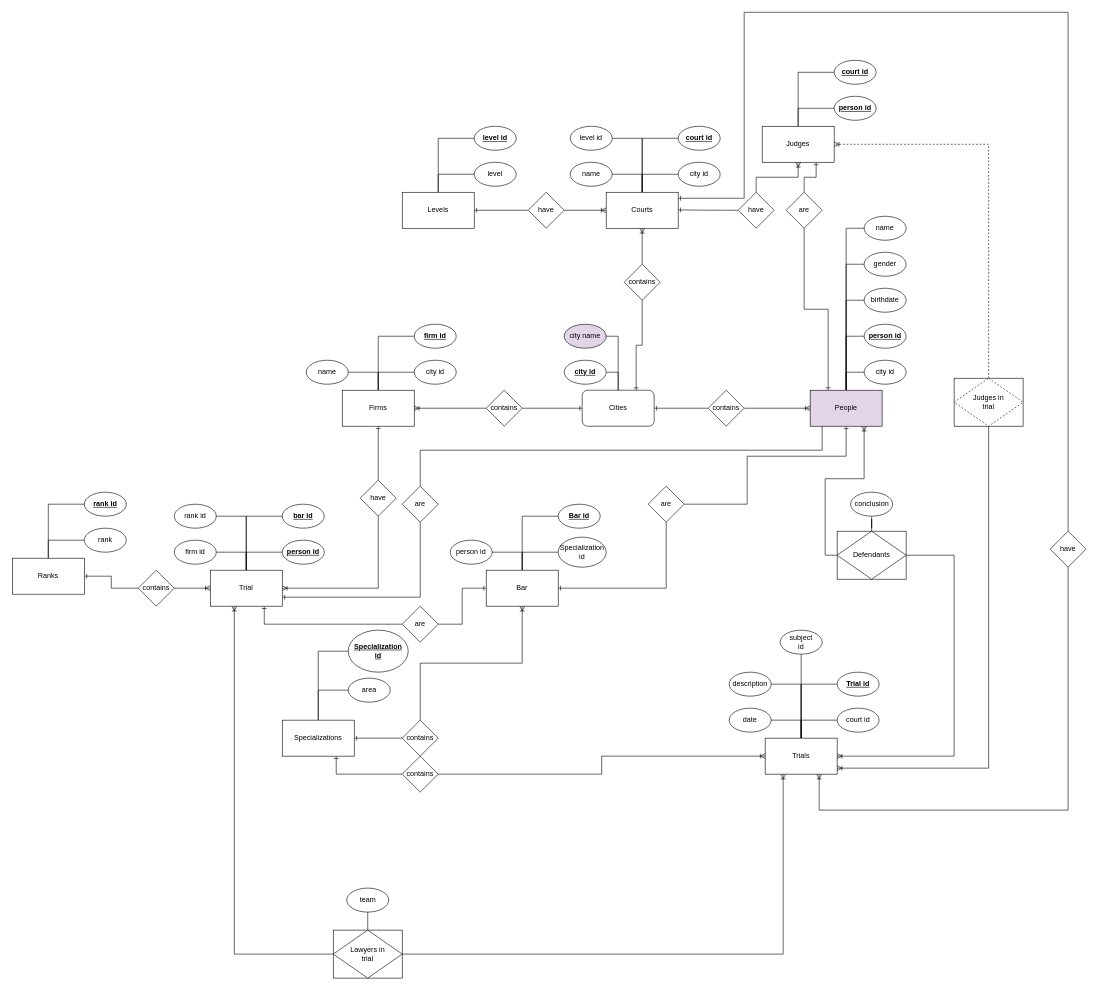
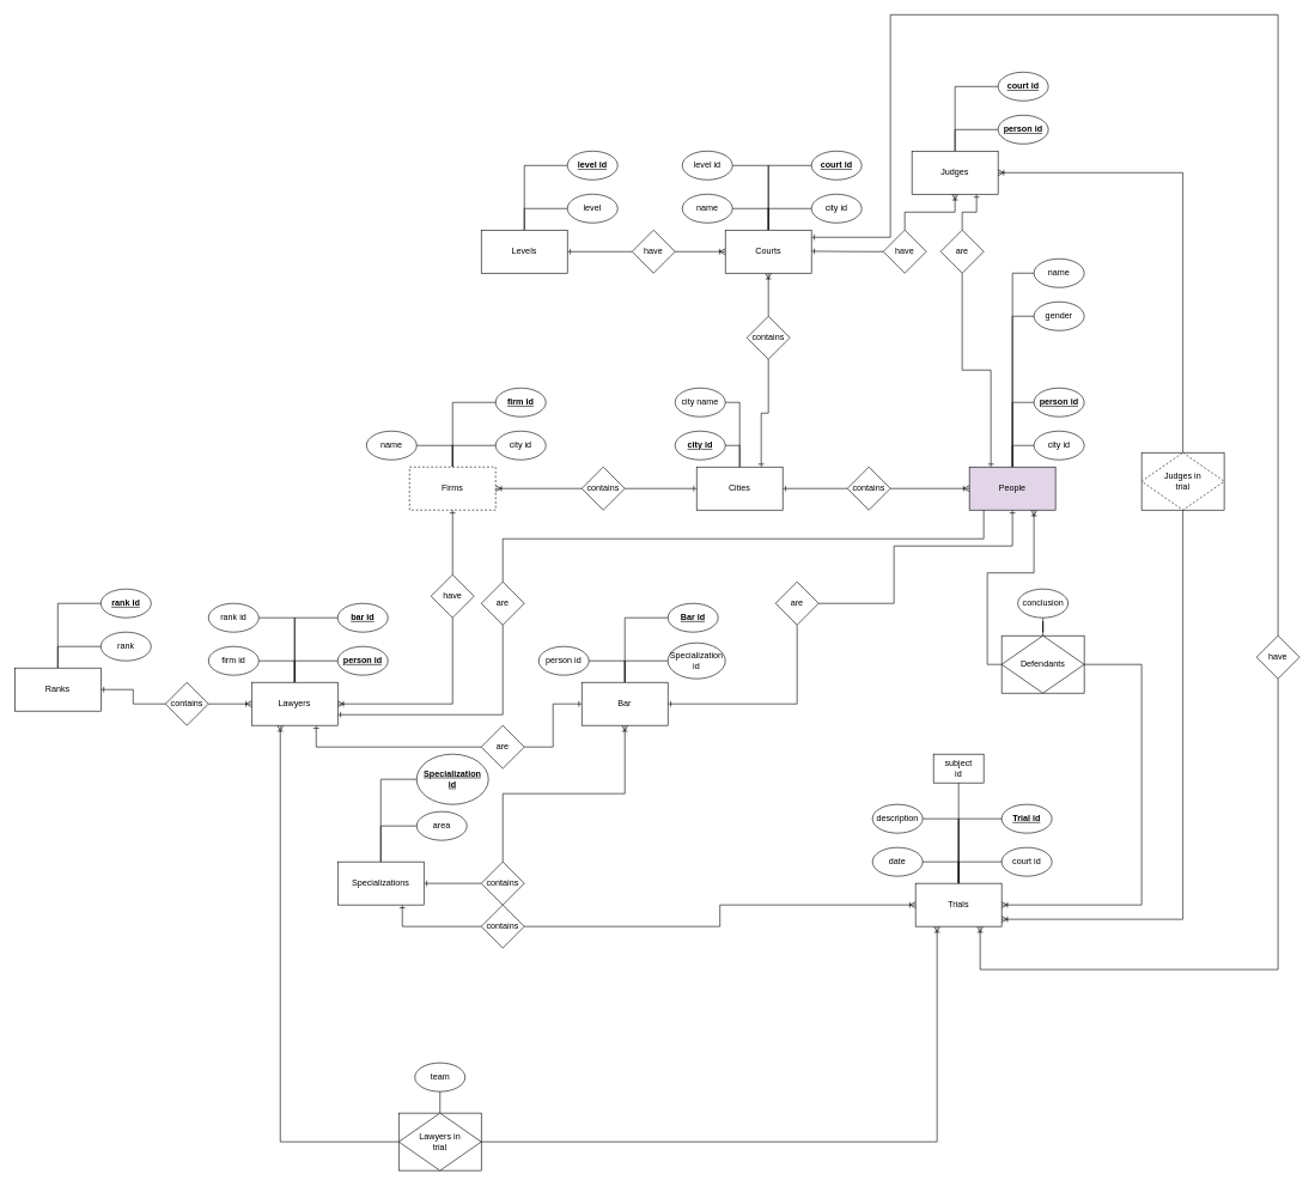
- <mxCell id="129" style="edgeStyle=orthogonalEdgeStyle;rounded=0;orthogonalLoop=1;jettySize=auto;html=1;entryX=1;entryY=0.5;entryDx=0;entryDy=0;startArrow=none;startFill=0;endArrow=ERoneToMany;endFill=0;dashed=1;" edge="1" parent="1" source="130" target="58"><mxGeometry relative="1" as="geometry"><Array as="points"><mxPoint x="1648" y="240" /></Array></mxGeometry></mxCell>
+ <mxCell id="129" style="edgeStyle=orthogonalEdgeStyle;rounded=0;orthogonalLoop=1;jettySize=auto;html=1;entryX=1;entryY=0.5;entryDx=0;entryDy=0;startArrow=none;startFill=0;endArrow=ERoneToMany;endFill=0;" edge="1" parent="1" source="130" target="58"><mxGeometry relative="1" as="geometry"><Array as="points"><mxPoint x="1648" y="240" /></Array></mxGeometry></mxCell>
- <mxCell id="3" style="edgeStyle=orthogonalEdgeStyle;rounded=0;orthogonalLoop=1;jettySize=auto;html=1;entryX=0;entryY=0.5;entryDx=0;entryDy=0;endArrow=none;endFill=0;" edge="1" parent="1" source="10" target="13"><mxGeometry relative="1" as="geometry" /></mxCell>
- <mxCell id="13" value="birthdate" style="ellipse;whiteSpace=wrap;html=1;" vertex="1" parent="1"><mxGeometry x="1440" y="480" width="70" height="40" as="geometry" /></mxCell>
- <mxCell id="21" value="city name" style="ellipse;whiteSpace=wrap;html=1;fillColor=#e1d5e7;" vertex="1" parent="1"><mxGeometry x="940" y="540" width="70" height="40" as="geometry" /></mxCell>
+ <mxCell id="21" value="city name" style="ellipse;whiteSpace=wrap;html=1;" vertex="1" parent="1"><mxGeometry x="940" y="540" width="70" height="40" as="geometry" /></mxCell>
- <mxCell id="27" value="Firms" style="rounded=0;whiteSpace=wrap;html=1;" vertex="1" parent="1"><mxGeometry x="570" y="650" width="120" height="60" as="geometry" /></mxCell>
+ <mxCell id="27" value="Firms" style="rounded=0;whiteSpace=wrap;html=1;dashed=1;" vertex="1" parent="1"><mxGeometry x="570" y="650" width="120" height="60" as="geometry" /></mxCell>
- <mxCell id="17" value="Cities" style="whiteSpace=wrap;html=1;rounded=1;" vertex="1" parent="1"><mxGeometry y="650" width="120" height="60" as="geometry" x="970" /></mxCell>
+ <mxCell id="17" value="Cities" style="rounded=0;whiteSpace=wrap;html=1;" vertex="1" parent="1"><mxGeometry y="650" width="120" height="60" as="geometry" x="970" /></mxCell>
- <mxCell id="72" value="Trial" style="rounded=0;whiteSpace=wrap;html=1;" vertex="1" parent="1"><mxGeometry x="350" y="950" width="120" height="60" as="geometry" /></mxCell>
+ <mxCell id="72" value="Lawyers" style="rounded=0;whiteSpace=wrap;html=1;" vertex="1" parent="1"><mxGeometry x="350" y="950" width="120" height="60" as="geometry" /></mxCell>
- <mxCell id="120" value="subject&lt;br&gt;id" style="ellipse;whiteSpace=wrap;html=1;" vertex="1" parent="1"><mxGeometry x="1300" y="1050" width="70" height="40" as="geometry" /></mxCell>
+ <mxCell id="120" value="subject&lt;br&gt;id" style="whiteSpace=wrap;html=1;rounded=0;" vertex="1" parent="1"><mxGeometry x="1300" y="1050" width="70" height="40" as="geometry" /></mxCell>
